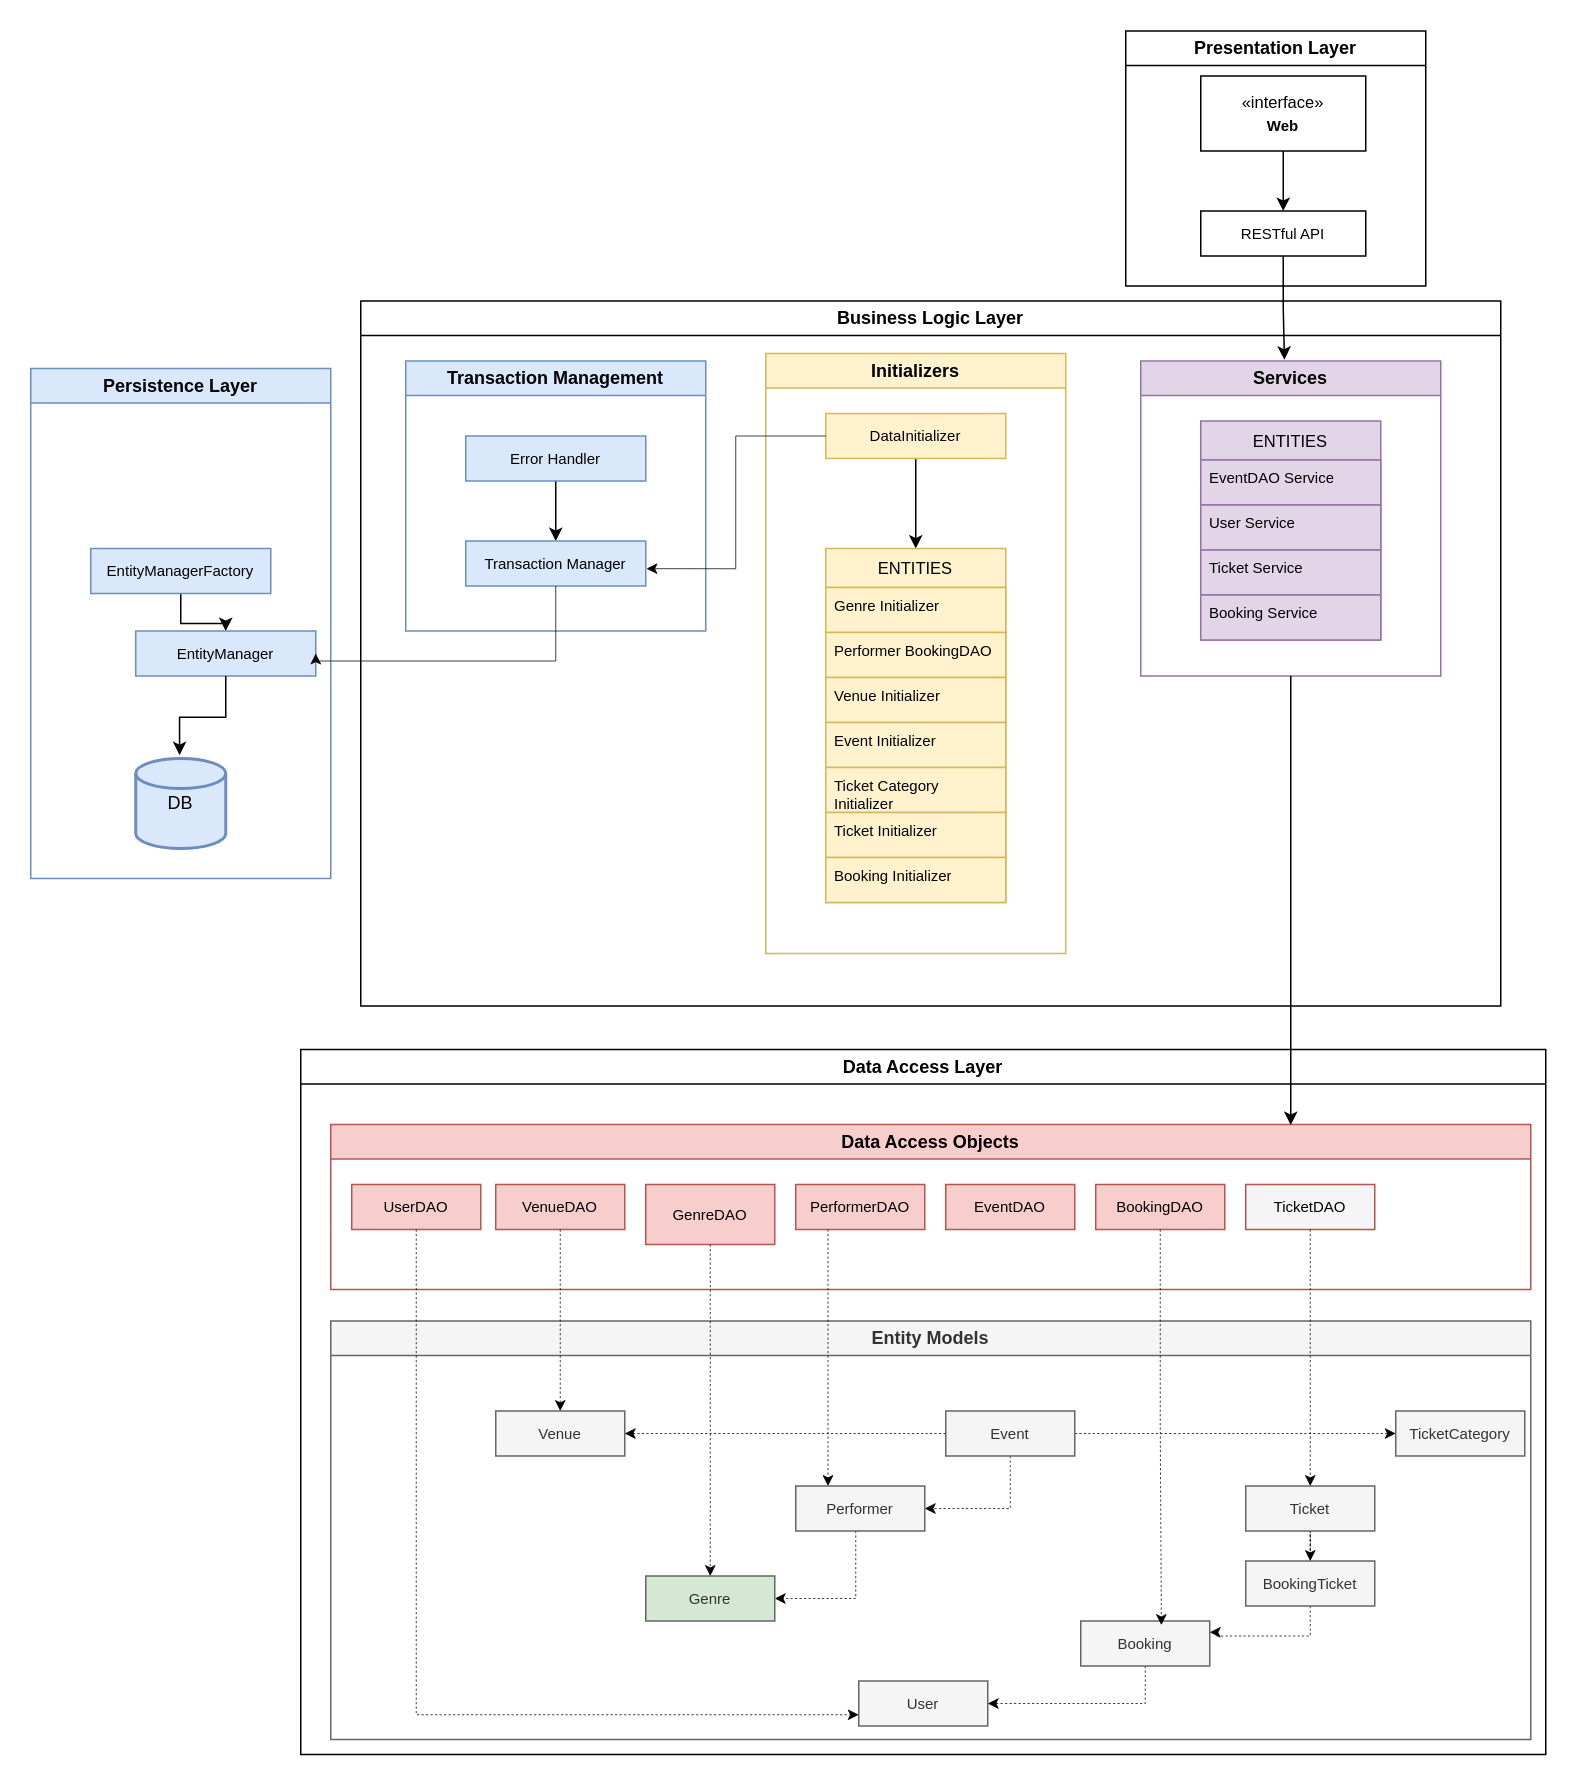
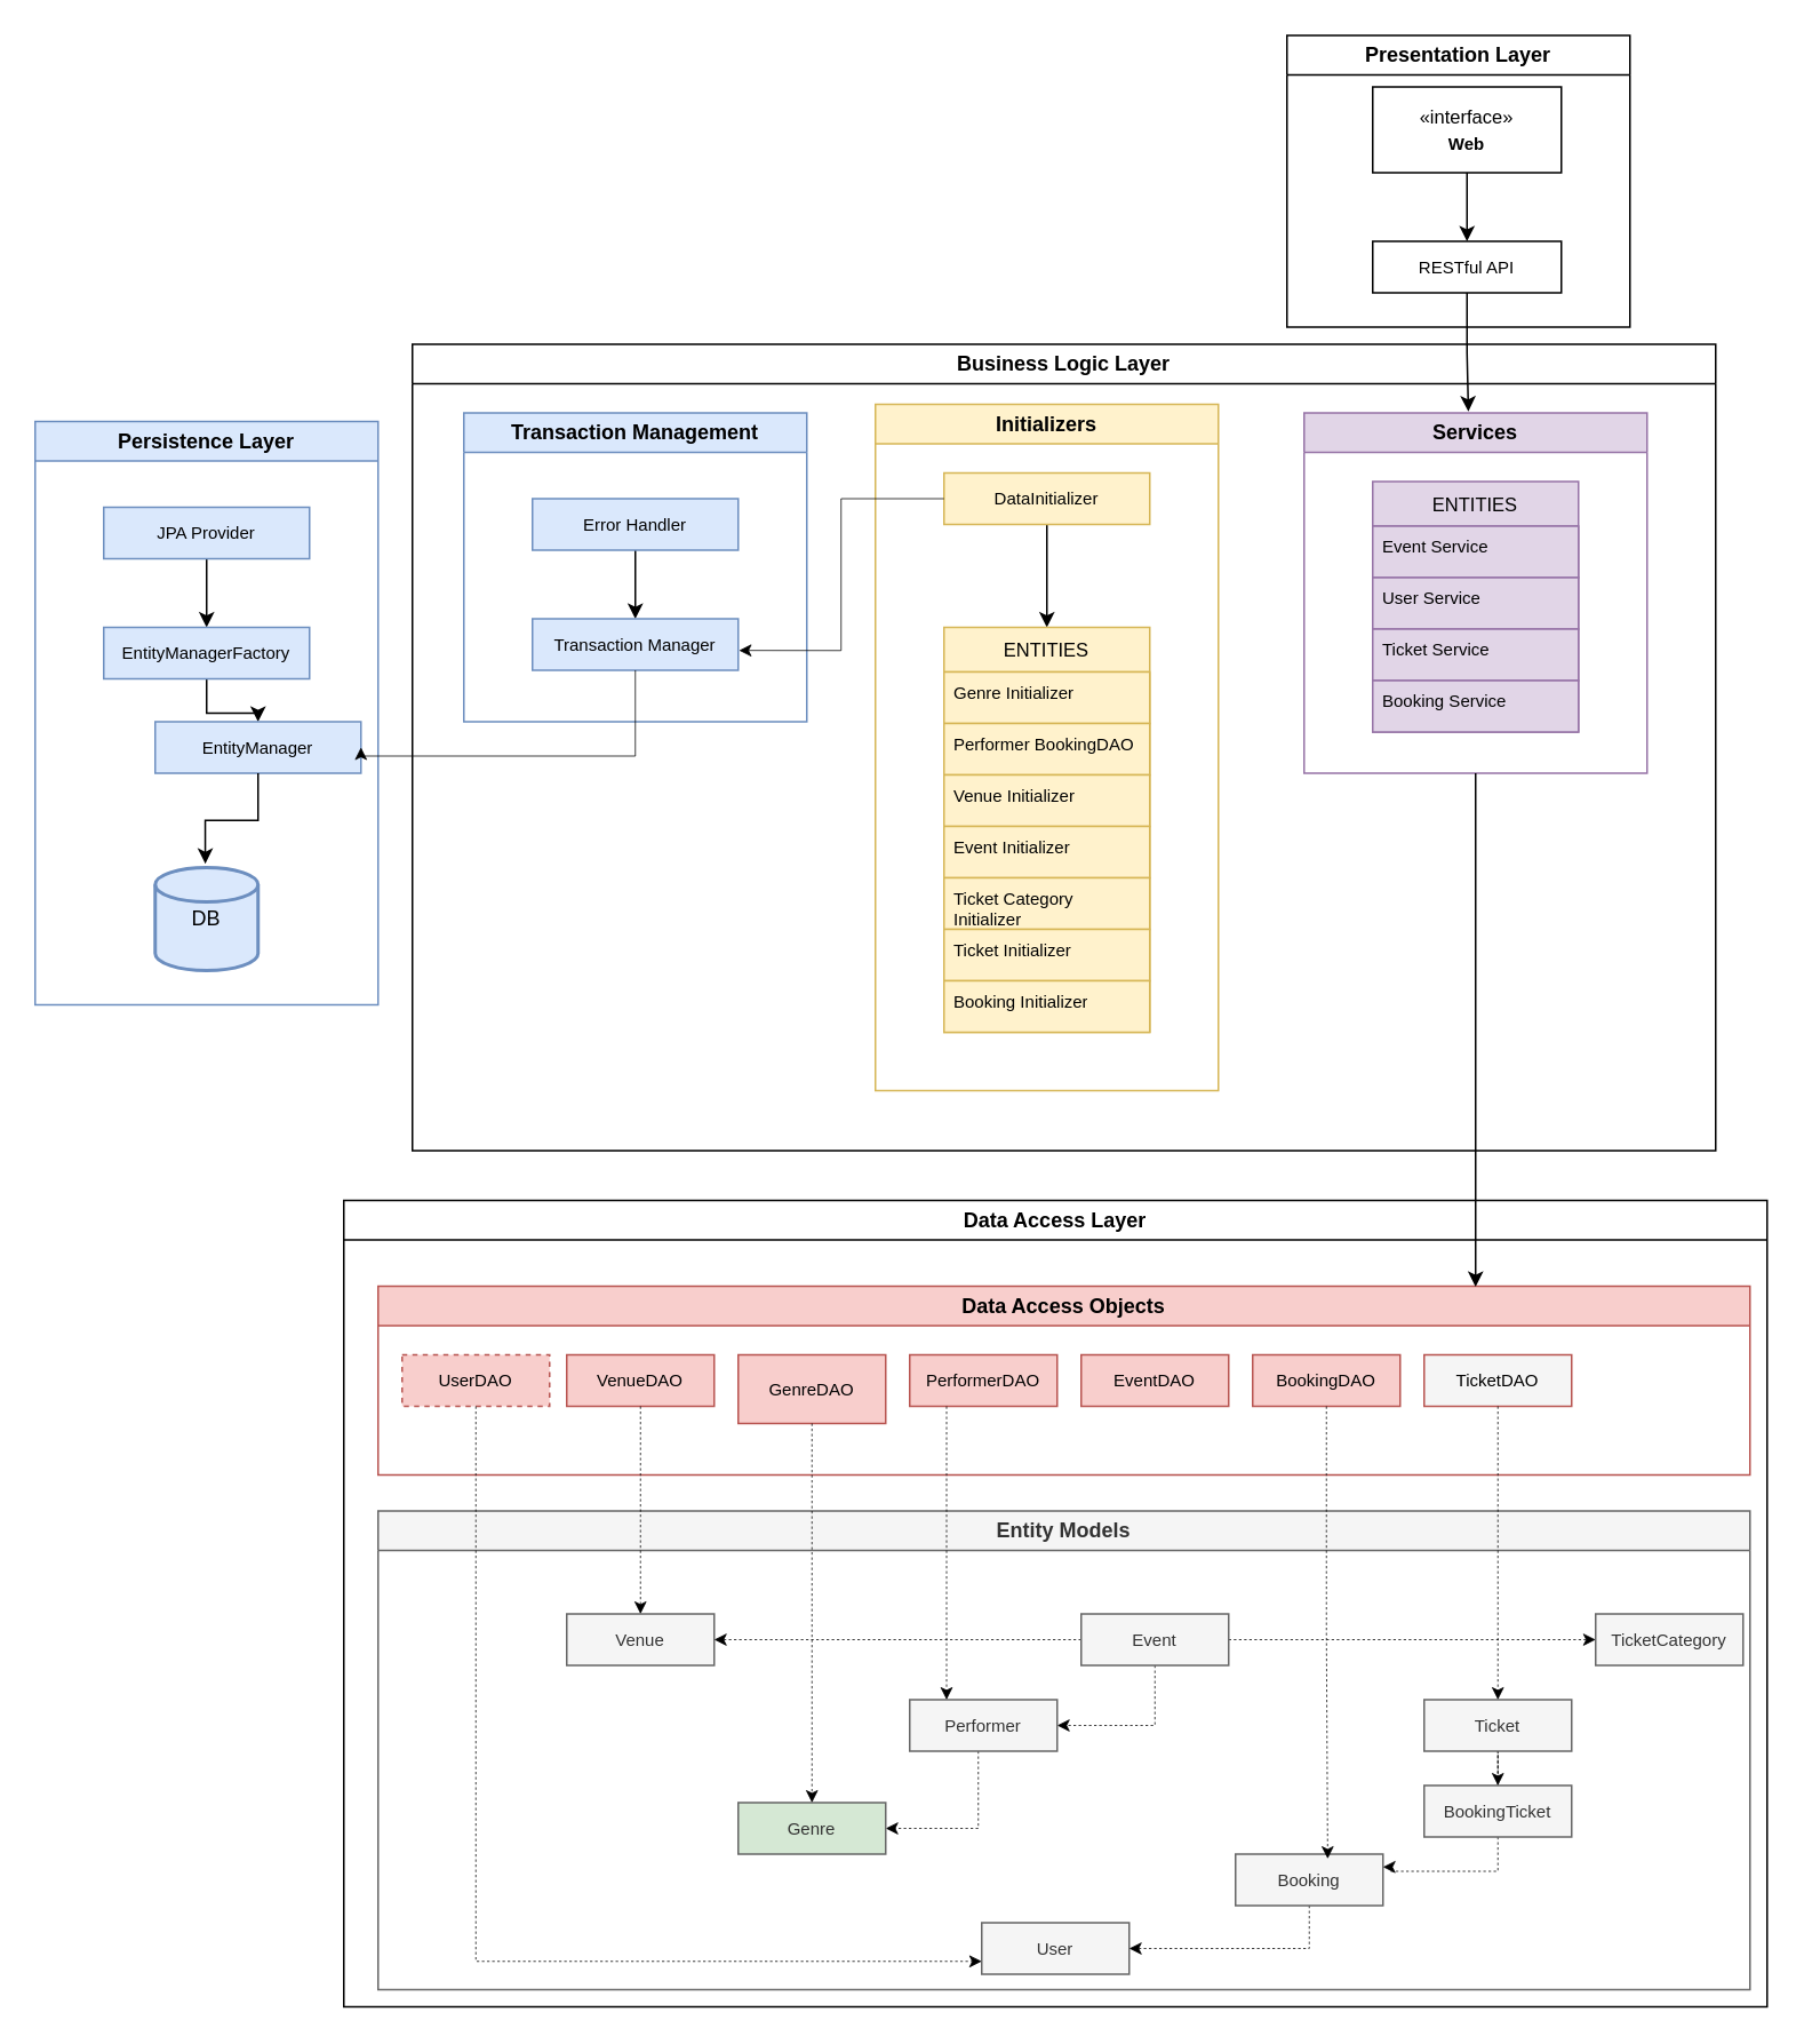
+ <mxCell id="8" value="&lt;font size=&quot;1&quot;&gt;JPA Provider&lt;/font&gt;" style="rounded=0;whiteSpace=wrap;html=1;fillColor=#dae8fc;strokeColor=#6c8ebf;" vertex="1" parent="6"><mxGeometry x="40" y="50" width="120" height="30" as="geometry" /></mxCell>
- <mxCell id="17" value="EventDAO Service" style="text;strokeColor=#9673a6;fillColor=#e1d5e7;spacingLeft=4;spacingRight=4;overflow=hidden;rotatable=0;points=[[0,0.5],[1,0.5]];portConstraint=eastwest;fontSize=10;whiteSpace=wrap;html=1;" vertex="1" parent="16"><mxGeometry y="26" width="120" height="30" as="geometry" /></mxCell>
+ <mxCell id="17" value="Event Service" style="text;strokeColor=#9673a6;fillColor=#e1d5e7;spacingLeft=4;spacingRight=4;overflow=hidden;rotatable=0;points=[[0,0.5],[1,0.5]];portConstraint=eastwest;fontSize=10;whiteSpace=wrap;html=1;" vertex="1" parent="16"><mxGeometry y="26" width="120" height="30" as="geometry" /></mxCell>
+ <mxCell id="7" value="" style="edgeStyle=orthogonalEdgeStyle;rounded=0;orthogonalLoop=1;jettySize=auto;html=1;" edge="1" parent="6" source="8" target="10"><mxGeometry relative="1" as="geometry" /></mxCell>
- <mxCell id="40" value="&lt;font style=&quot;font-size: 10px;&quot;&gt;UserDAO&lt;/font&gt;" style="rounded=0;whiteSpace=wrap;html=1;fillColor=#f8cecc;strokeColor=#b85450;" vertex="1" parent="39"><mxGeometry x="14" y="40" width="86" height="30" as="geometry" /></mxCell>
+ <mxCell id="40" value="&lt;font style=&quot;font-size: 10px;&quot;&gt;UserDAO&lt;/font&gt;" style="rounded=0;whiteSpace=wrap;html=1;fillColor=#f8cecc;strokeColor=#b85450;dashed=1;" vertex="1" parent="39"><mxGeometry x="14" y="40" width="86" height="30" as="geometry" /></mxCell>
